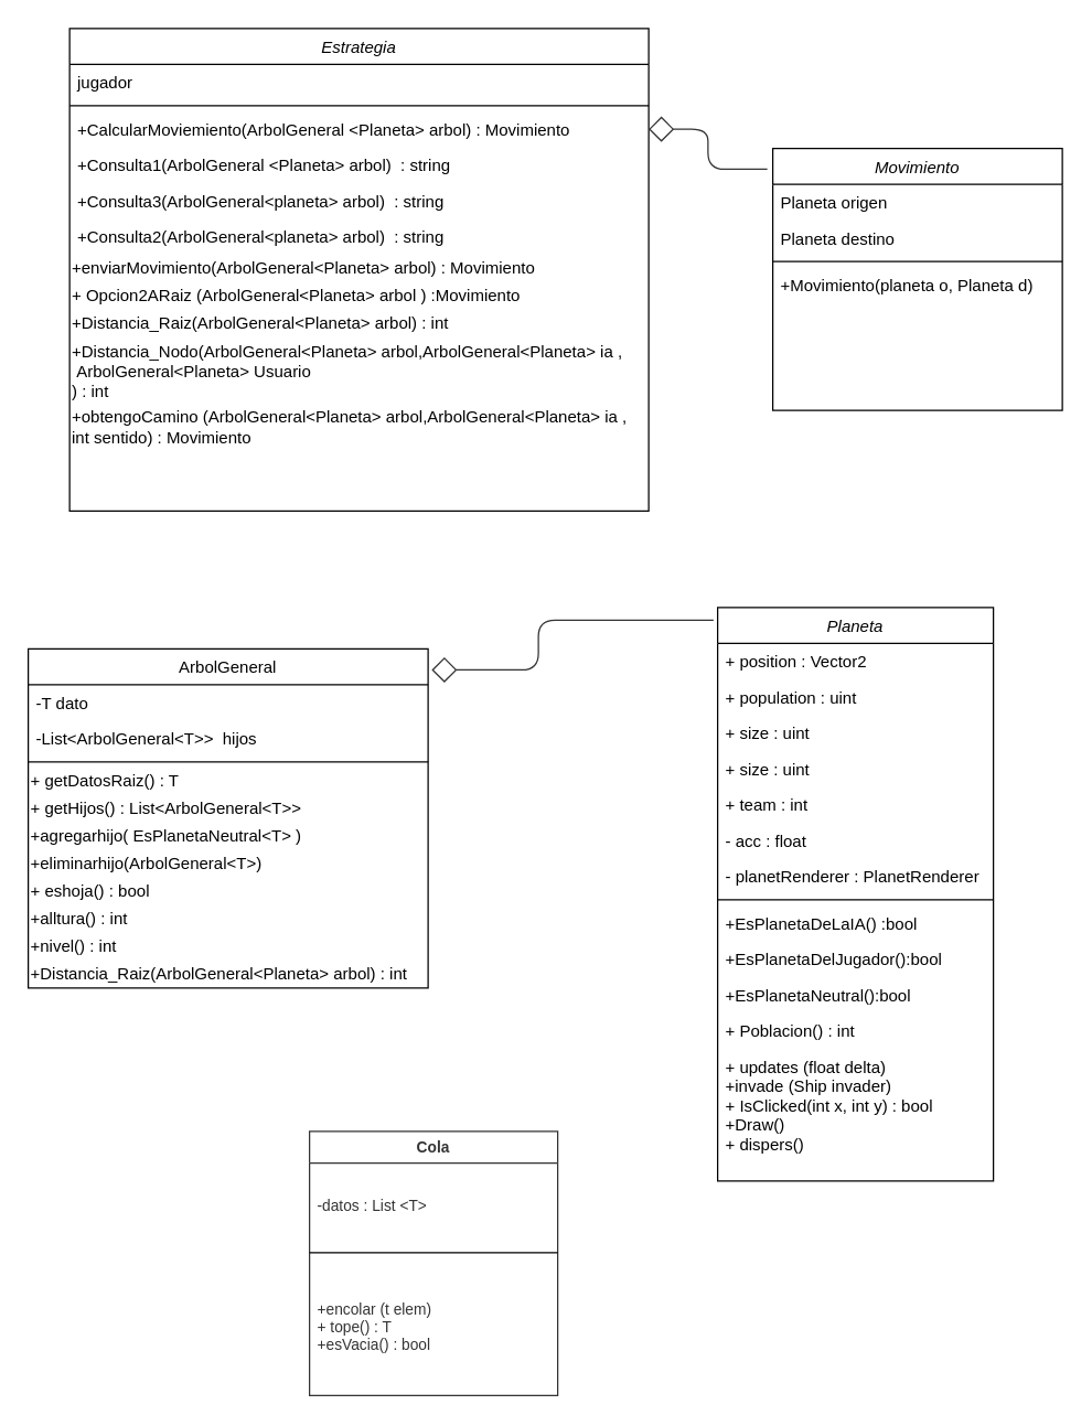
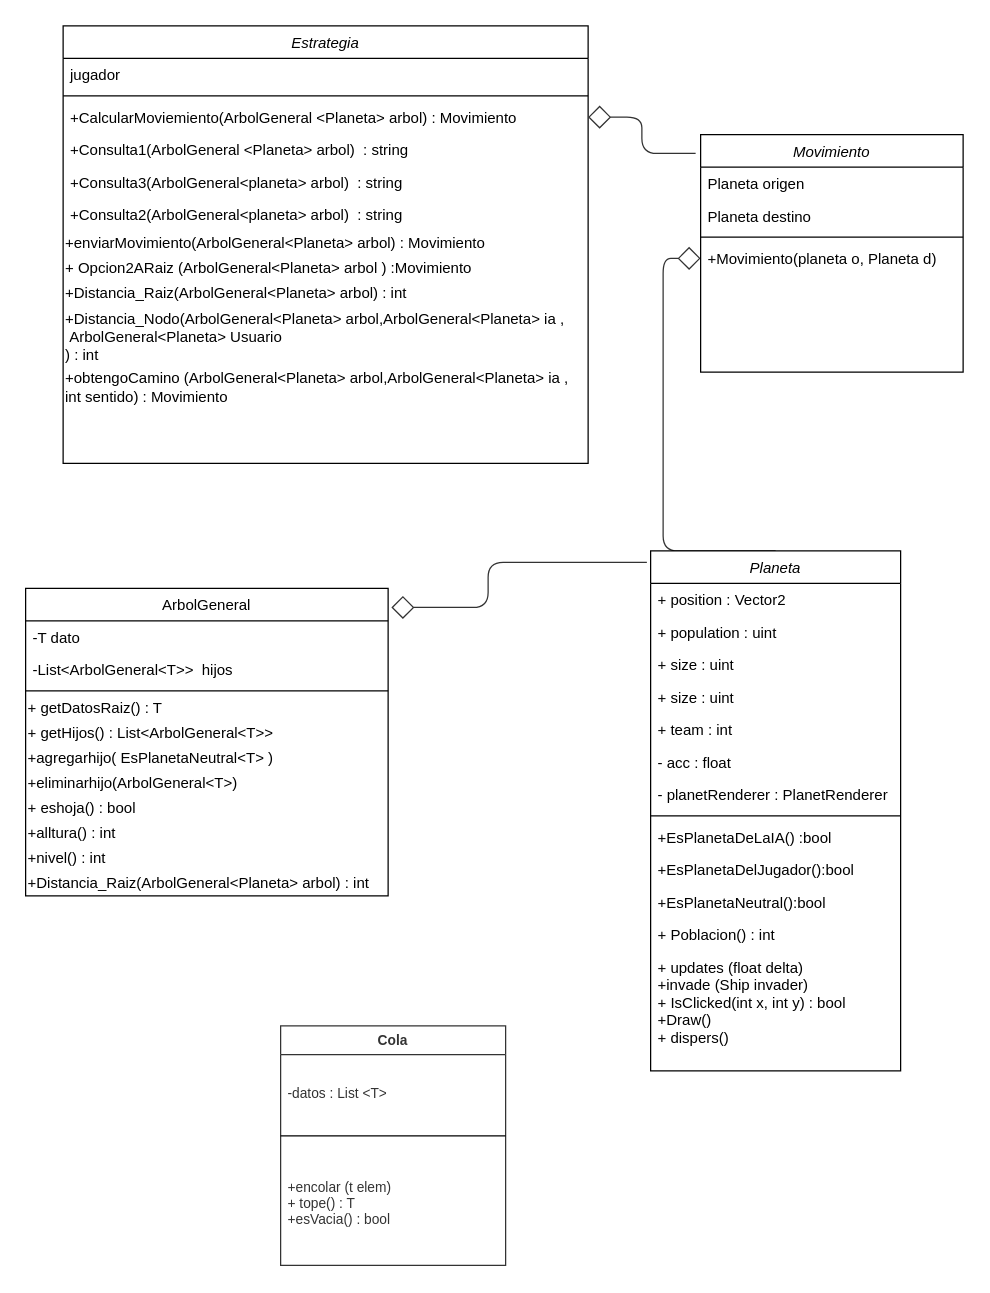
+ <mxCell id="27" value="" style="html=1;jettySize=18;fontSize=11;strokeColor=#333333;strokeOpacity=100;rounded=1;arcSize=24;edgeStyle=elbowEdgeStyle;startArrow=none;;endArrow=diamond;endFill=0;endSize=16;;exitX=0.5;exitY=0;exitDx=0;exitDy=0;entryX=0;entryY=0.5;entryDx=0;entryDy=0;" parent="1" source="33" target="32" edge="1"><mxGeometry width="100" height="100" relative="1" as="geometry"><Array as="points"><mxPoint x="530" y="400" /><mxPoint x="470" y="340" /></Array><mxPoint x="546.01" y="215.01" as="sourcePoint" /><mxPoint x="410" y="273" as="targetPoint" /></mxGeometry></mxCell>
